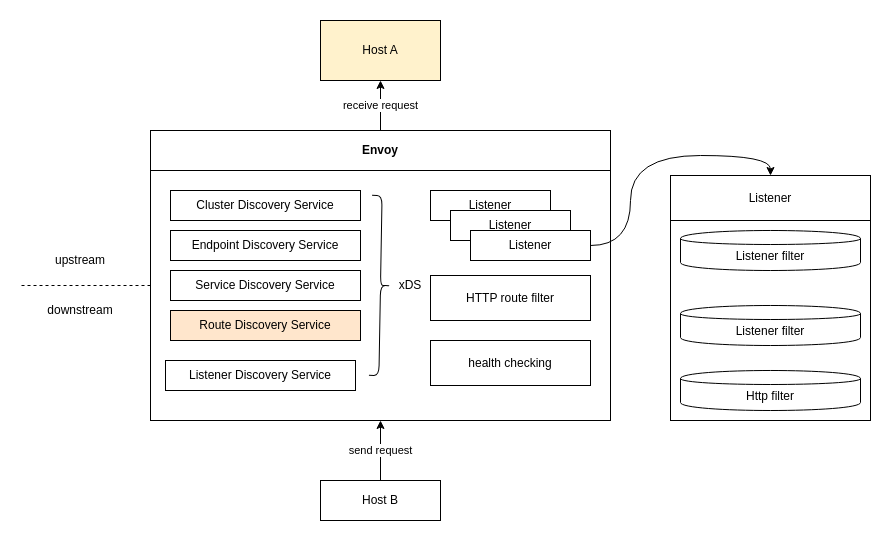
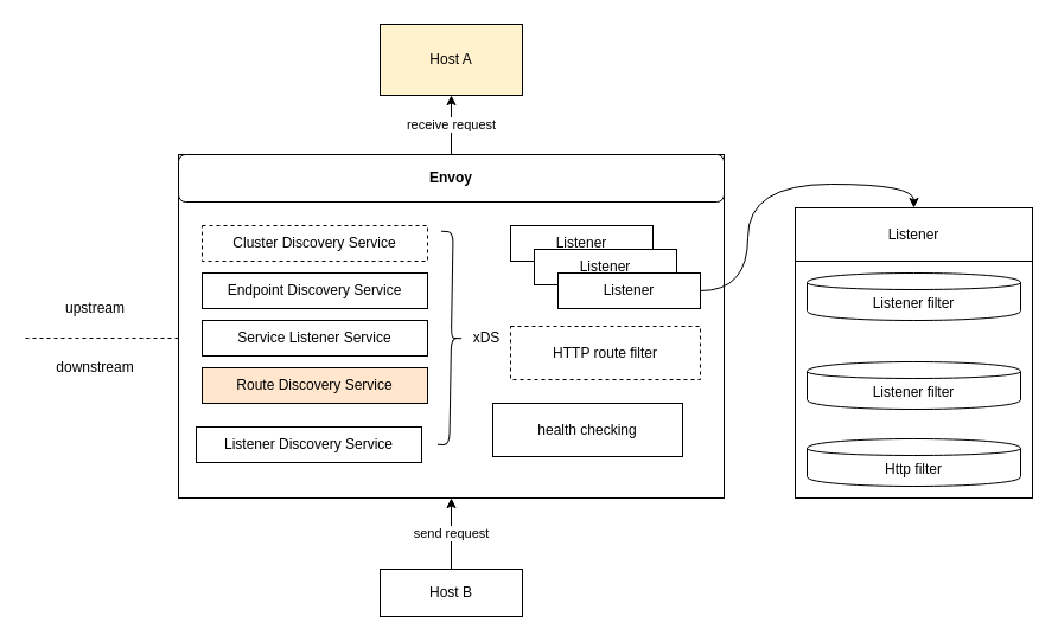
- <mxCell id="7" value="&lt;b&gt;Envoy&lt;/b&gt;" style="rounded=0;whiteSpace=wrap;html=1;" vertex="1" parent="1"><mxGeometry x="150" y="130" width="460" height="40" as="geometry" /></mxCell>
+ <mxCell id="7" value="&lt;b&gt;Envoy&lt;/b&gt;" style="whiteSpace=wrap;html=1;rounded=1;" vertex="1" parent="1"><mxGeometry x="150" y="130" width="460" height="40" as="geometry" /></mxCell>
- <mxCell id="8" value="Cluster Discovery Service" style="rounded=0;whiteSpace=wrap;html=1;" vertex="1" parent="1"><mxGeometry x="170" y="190" width="190" height="30" as="geometry" /></mxCell>
+ <mxCell id="8" value="Cluster Discovery Service" style="rounded=0;whiteSpace=wrap;html=1;dashed=1;" vertex="1" parent="1"><mxGeometry x="170" y="190" width="190" height="30" as="geometry" /></mxCell>
- <mxCell id="12" value="Service Discovery Service" style="rounded=0;whiteSpace=wrap;html=1;" vertex="1" parent="1"><mxGeometry x="170" y="270" width="190" height="30" as="geometry" /></mxCell>
+ <mxCell id="12" value="Service Listener Service" style="rounded=0;whiteSpace=wrap;html=1;" vertex="1" parent="1"><mxGeometry x="170" y="270" width="190" height="30" as="geometry" /></mxCell>
- <mxCell id="24" value="HTTP route filter" style="rounded=0;whiteSpace=wrap;html=1;" vertex="1" parent="1"><mxGeometry x="430" y="275" width="160" height="45" as="geometry" /></mxCell>
+ <mxCell id="24" value="HTTP route filter" style="rounded=0;whiteSpace=wrap;html=1;dashed=1;" vertex="1" parent="1"><mxGeometry x="430" y="275" width="160" height="45" as="geometry" /></mxCell>
- <mxCell id="25" value="health checking" style="rounded=0;whiteSpace=wrap;html=1;" vertex="1" parent="1"><mxGeometry x="430" y="340" width="160" height="45" as="geometry" /></mxCell>
+ <mxCell id="25" value="health checking" style="rounded=0;whiteSpace=wrap;html=1;" vertex="1" parent="1"><mxGeometry x="415" y="340" width="160" height="45" as="geometry" /></mxCell>
